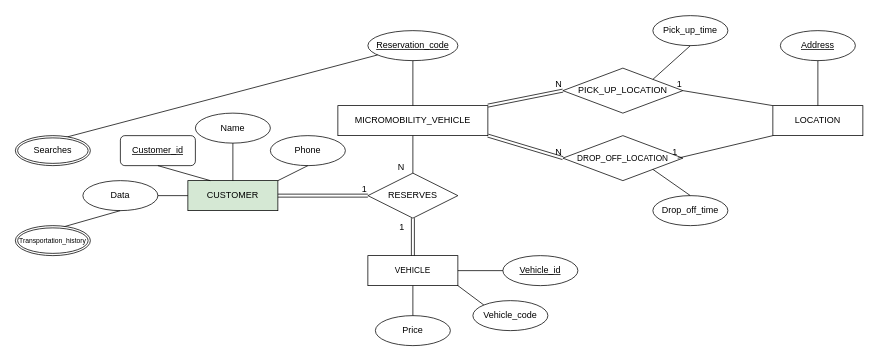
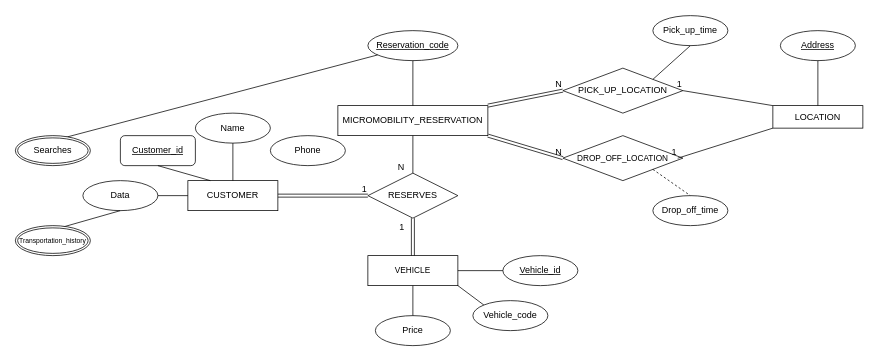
- <mxCell id="2" value="MICROMOBILITY_VEHICLE" style="whiteSpace=wrap;html=1;align=center;" parent="1" vertex="1"><mxGeometry x="450" y="140" width="200" height="40" as="geometry" /></mxCell>
+ <mxCell id="2" value="MICROMOBILITY_RESERVATION" style="whiteSpace=wrap;html=1;align=center;" parent="1" vertex="1"><mxGeometry x="450" y="140" width="200" height="40" as="geometry" /></mxCell>
- <mxCell id="4" value="LOCATION" style="whiteSpace=wrap;html=1;align=center;" parent="1" vertex="1"><mxGeometry x="1030" y="140" width="120" height="40" as="geometry" /></mxCell>
+ <mxCell id="4" value="LOCATION" style="whiteSpace=wrap;html=1;align=center;" parent="1" vertex="1"><mxGeometry x="1030" y="140" width="120" height="30" as="geometry" /></mxCell>
- <mxCell id="39" value="" style="endArrow=none;html=1;rounded=0;entryX=0.5;entryY=1;entryDx=0;entryDy=0;exitX=1;exitY=0;exitDx=0;exitDy=0;" parent="1" source="29" target="38" edge="1"><mxGeometry relative="1" as="geometry"><mxPoint x="135" y="365" as="sourcePoint" /><mxPoint x="295" y="365" as="targetPoint" /></mxGeometry></mxCell>
- <mxCell id="9" value="" style="endArrow=none;html=1;rounded=0;exitX=1;exitY=1;exitDx=0;exitDy=0;entryX=0.5;entryY=0;entryDx=0;entryDy=0;" parent="1" source="6" target="8" edge="1"><mxGeometry relative="1" as="geometry"><mxPoint x="1080" y="290" as="sourcePoint" /><mxPoint x="1240" y="290" as="targetPoint" /></mxGeometry></mxCell>
+ <mxCell id="9" value="" style="endArrow=none;html=1;rounded=0;exitX=1;exitY=1;exitDx=0;exitDy=0;entryX=0.5;entryY=0;entryDx=0;entryDy=0;dashed=1;" parent="1" source="6" target="8" edge="1"><mxGeometry relative="1" as="geometry"><mxPoint x="1080" y="290" as="sourcePoint" /><mxPoint x="1240" y="290" as="targetPoint" /></mxGeometry></mxCell>
- <mxCell id="29" value="CUSTOMER" style="whiteSpace=wrap;html=1;align=center;fillColor=#d5e8d4;" parent="1" vertex="1"><mxGeometry x="250" y="240" width="120" height="40" as="geometry" /></mxCell>
+ <mxCell id="29" value="CUSTOMER" style="whiteSpace=wrap;html=1;align=center;" parent="1" vertex="1"><mxGeometry x="250" y="240" width="120" height="40" as="geometry" /></mxCell>
